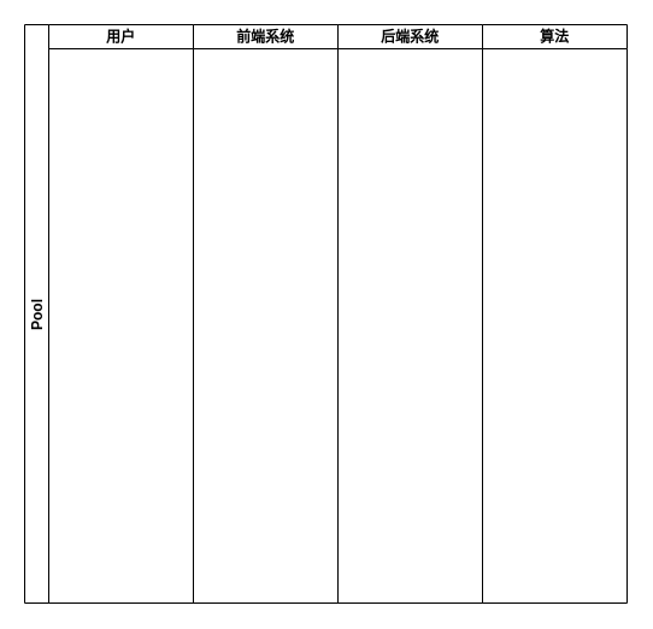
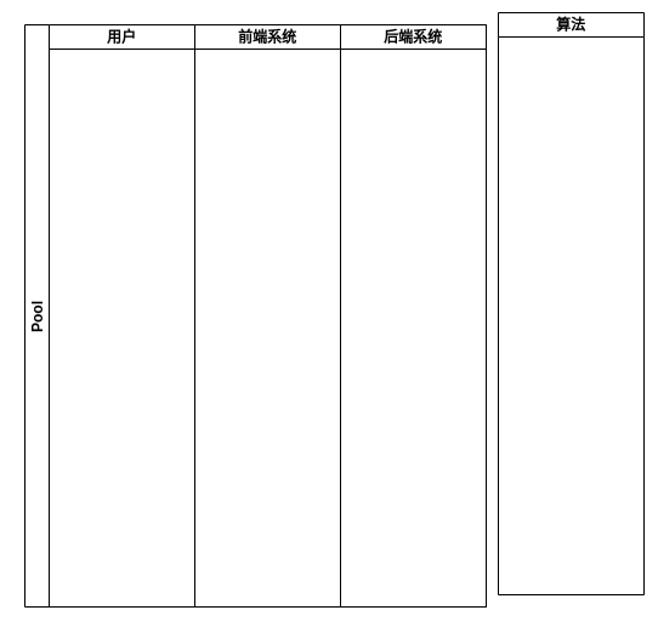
- <mxCell id="6" value="算法" style="swimlane;startSize=20;" vertex="1" parent="1"><mxGeometry x="400" y="20" width="120" height="480" as="geometry" /></mxCell>
+ <mxCell id="6" value="算法" style="swimlane;startSize=20;" vertex="1" parent="1"><mxGeometry x="410" y="10" width="120" height="480" as="geometry" /></mxCell>
